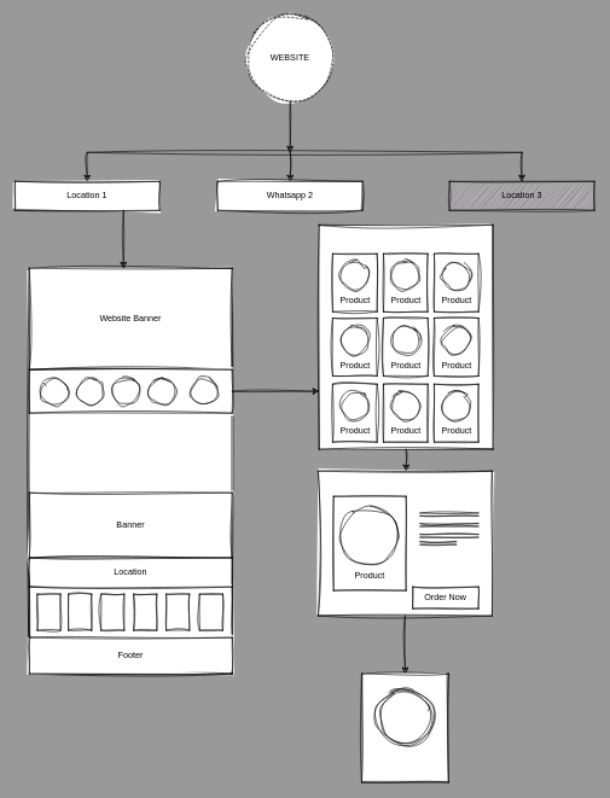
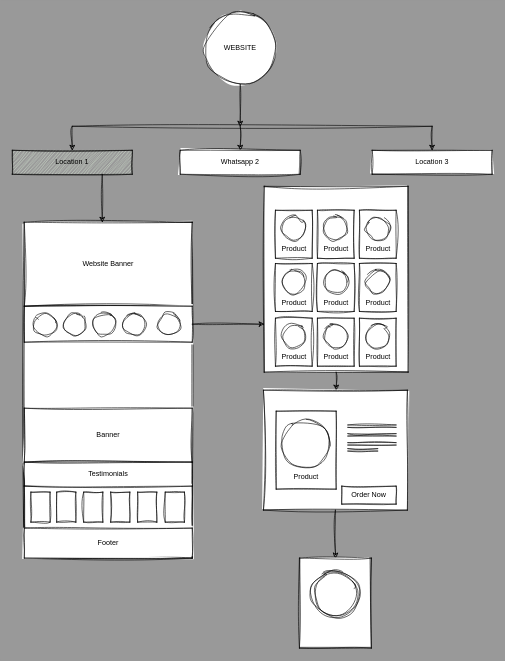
- <mxCell id="2" value="WEBSITE" style="ellipse;whiteSpace=wrap;html=1;aspect=fixed;sketch=1;curveFitting=1;jiggle=2;dashed=1;" parent="1" vertex="1"><mxGeometry x="340" y="20" width="120" height="120" as="geometry" /></mxCell>
+ <mxCell id="2" value="WEBSITE" style="ellipse;whiteSpace=wrap;html=1;aspect=fixed;sketch=1;curveFitting=1;jiggle=2;" parent="1" vertex="1"><mxGeometry x="340" y="20" width="120" height="120" as="geometry" /></mxCell>
- <mxCell id="8" value="Location 1" style="rounded=0;whiteSpace=wrap;html=1;sketch=1;curveFitting=1;jiggle=2;" parent="1" vertex="1"><mxGeometry x="20" y="250" width="200" height="40" as="geometry" /></mxCell>
+ <mxCell id="8" value="Location 1" style="rounded=0;whiteSpace=wrap;html=1;sketch=1;curveFitting=1;jiggle=2;fillColor=#d5e8d4;" parent="1" vertex="1"><mxGeometry x="20" y="250" width="200" height="40" as="geometry" /></mxCell>
- <mxCell id="10" value="Location 3" style="rounded=0;whiteSpace=wrap;html=1;sketch=1;curveFitting=1;jiggle=2;fillColor=#e1d5e7;" parent="1" vertex="1"><mxGeometry x="620" y="250" width="200" height="40" as="geometry" /></mxCell>
+ <mxCell id="10" value="Location 3" style="rounded=0;whiteSpace=wrap;html=1;sketch=1;curveFitting=1;jiggle=2;" parent="1" vertex="1"><mxGeometry x="620" y="250" width="200" height="40" as="geometry" /></mxCell>
- <mxCell id="20" value="Location" style="rounded=0;whiteSpace=wrap;html=1;sketch=1;curveFitting=1;jiggle=2;" parent="1" vertex="1"><mxGeometry x="40" y="770" width="280" height="40" as="geometry" /></mxCell>
+ <mxCell id="20" value="Testimonials" style="rounded=0;whiteSpace=wrap;html=1;sketch=1;curveFitting=1;jiggle=2;" parent="1" vertex="1"><mxGeometry x="40" y="770" width="280" height="40" as="geometry" /></mxCell>
